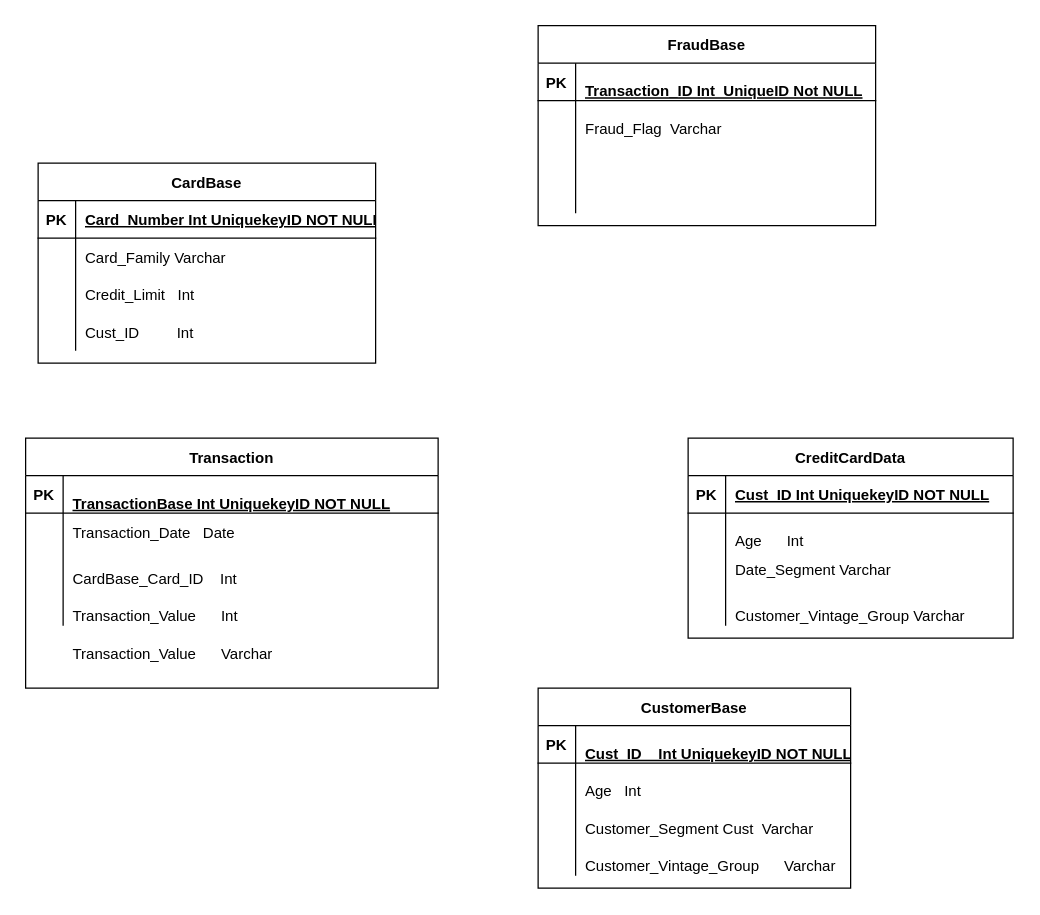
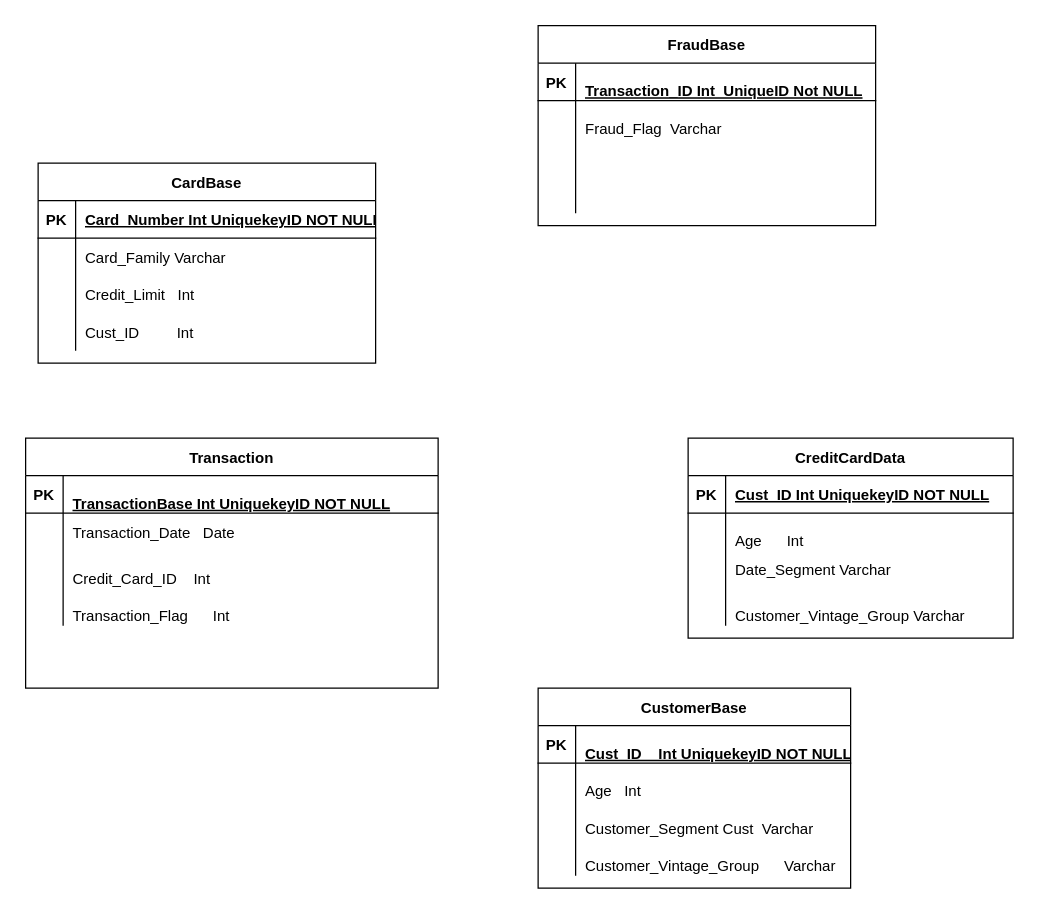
- <mxCell id="24" value="&#10;CardBase_Card_ID    Int" style="shape=partialRectangle;connectable=0;fillColor=none;top=0;left=0;bottom=0;right=0;align=left;spacingLeft=6;overflow=hidden;" vertex="1" parent="22"><mxGeometry x="30" width="300" height="30" as="geometry"><mxRectangle width="300" height="30" as="alternateBounds" /></mxGeometry></mxCell>
+ <mxCell id="24" value="&#10;Credit_Card_ID    Int" style="shape=partialRectangle;connectable=0;fillColor=none;top=0;left=0;bottom=0;right=0;align=left;spacingLeft=6;overflow=hidden;" vertex="1" parent="22"><mxGeometry x="30" width="300" height="30" as="geometry"><mxRectangle width="300" height="30" as="alternateBounds" /></mxGeometry></mxCell>
- <mxCell id="27" value="&#10;Transaction_Value      Int" style="shape=partialRectangle;connectable=0;fillColor=none;top=0;left=0;bottom=0;right=0;align=left;spacingLeft=6;overflow=hidden;" vertex="1" parent="25"><mxGeometry x="30" width="300" height="30" as="geometry"><mxRectangle width="300" height="30" as="alternateBounds" /></mxGeometry></mxCell>
+ <mxCell id="27" value="&#10;Transaction_Flag      Int" style="shape=partialRectangle;connectable=0;fillColor=none;top=0;left=0;bottom=0;right=0;align=left;spacingLeft=6;overflow=hidden;" vertex="1" parent="25"><mxGeometry x="30" width="300" height="30" as="geometry"><mxRectangle width="300" height="30" as="alternateBounds" /></mxGeometry></mxCell>
- <mxCell id="67" value="&#10;Transaction_Value      Varchar" style="shape=partialRectangle;connectable=0;fillColor=none;top=0;left=0;bottom=0;right=0;align=left;spacingLeft=6;overflow=hidden;" vertex="1" parent="1"><mxGeometry x="50" y="500" width="300" height="30" as="geometry"><mxRectangle width="300" height="30" as="alternateBounds" /></mxGeometry></mxCell>
